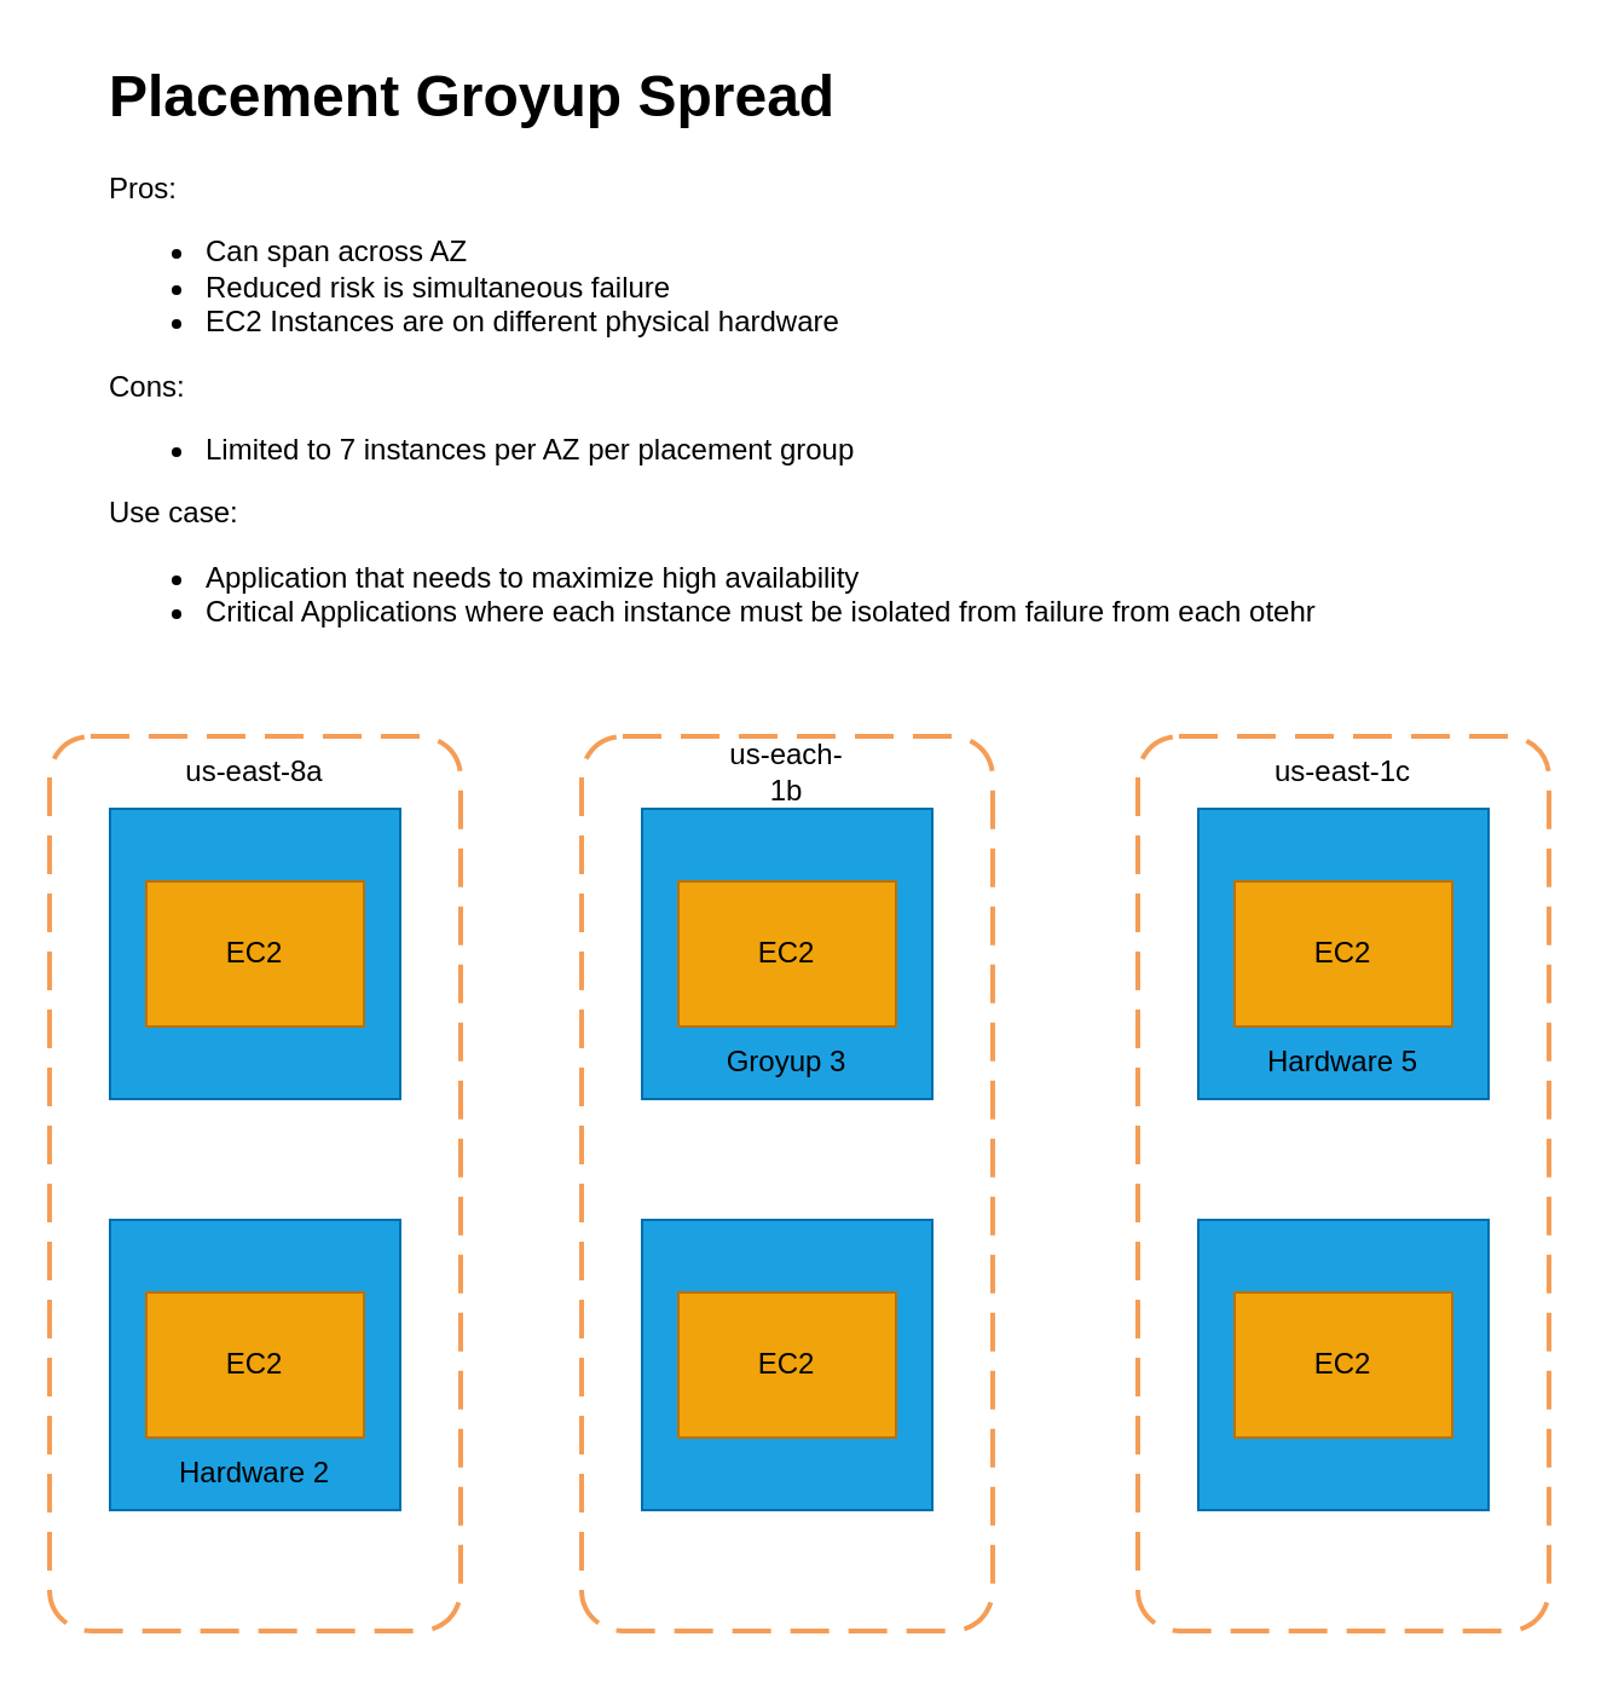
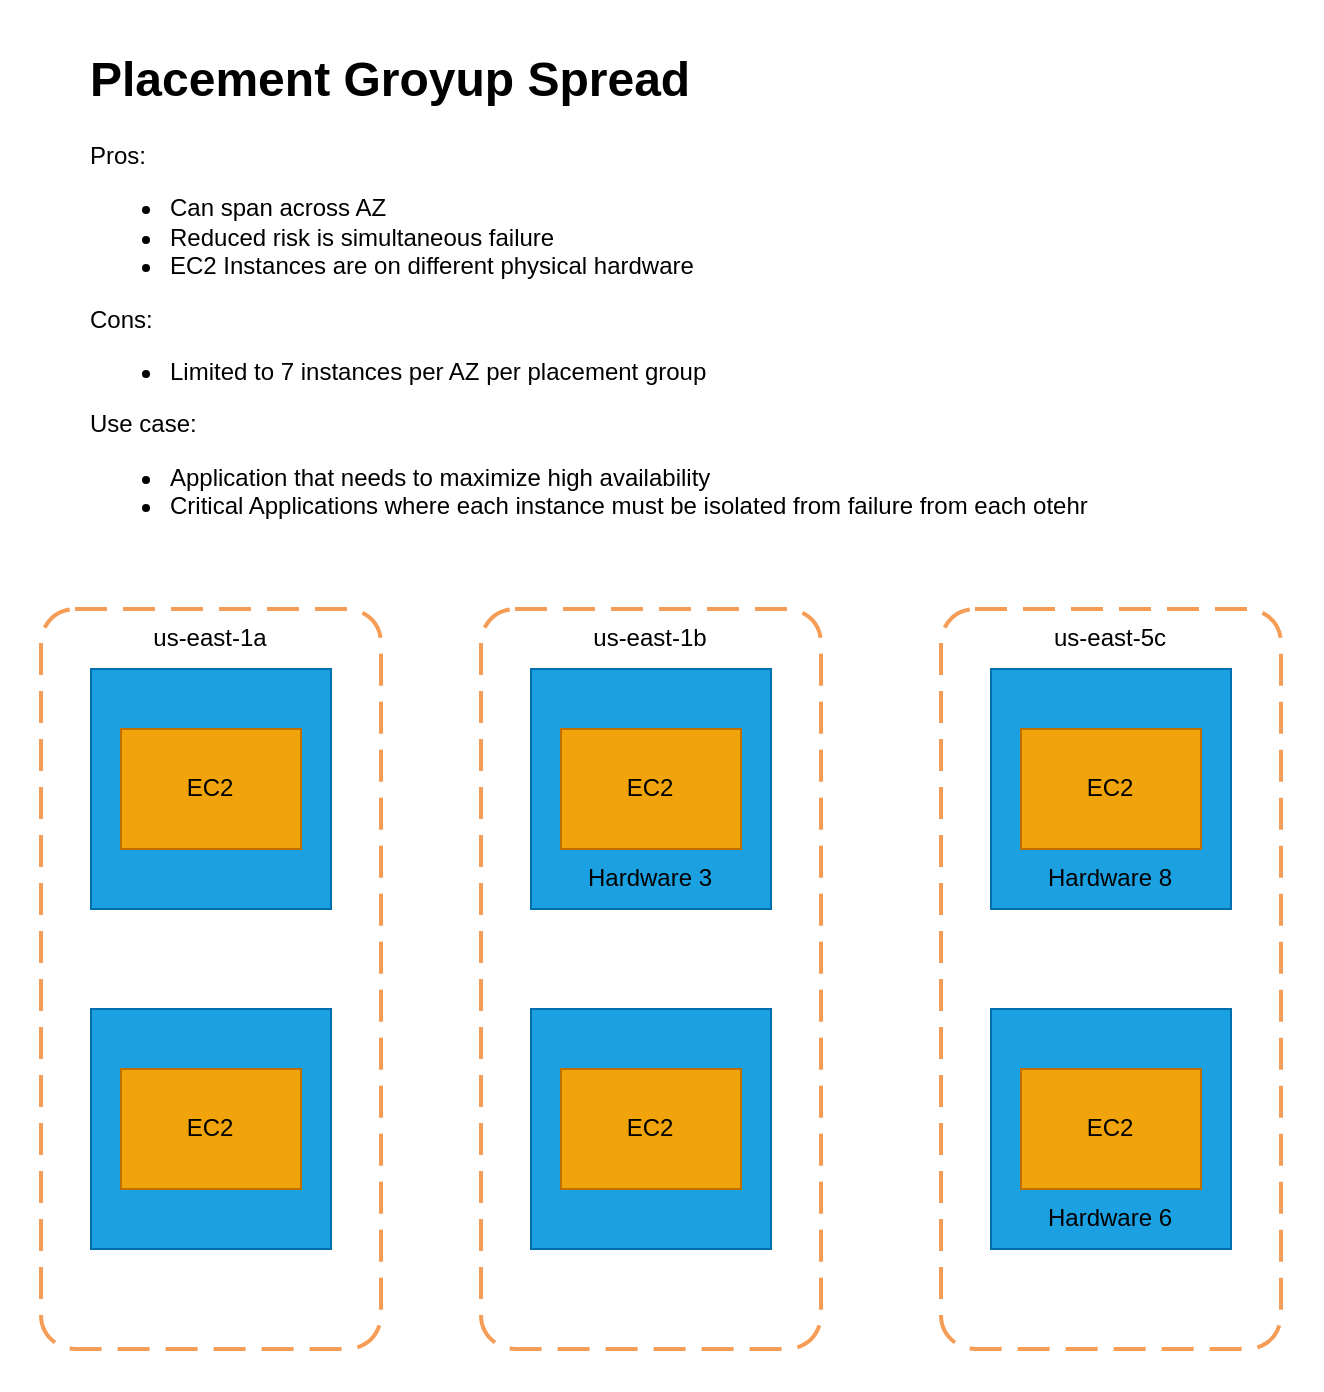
- <mxCell id="4" value="us-east-8a" style="text;html=1;strokeColor=none;fillColor=none;align=center;verticalAlign=middle;whiteSpace=wrap;rounded=0;" vertex="1" parent="1"><mxGeometry x="75" y="304" width="60" height="30" as="geometry" /></mxCell>
+ <mxCell id="4" value="us-east-1a" style="text;html=1;strokeColor=none;fillColor=none;align=center;verticalAlign=middle;whiteSpace=wrap;rounded=0;" vertex="1" parent="1"><mxGeometry x="75" y="304" width="60" height="30" as="geometry" /></mxCell>
- <mxCell id="6" value="us-each-1b" style="text;html=1;strokeColor=none;fillColor=none;align=center;verticalAlign=middle;whiteSpace=wrap;rounded=0;" vertex="1" parent="1"><mxGeometry x="295" y="304" width="60" height="30" as="geometry" /></mxCell>
+ <mxCell id="6" value="us-east-1b" style="text;html=1;strokeColor=none;fillColor=none;align=center;verticalAlign=middle;whiteSpace=wrap;rounded=0;" vertex="1" parent="1"><mxGeometry x="295" y="304" width="60" height="30" as="geometry" /></mxCell>
- <mxCell id="8" value="us-east-1c" style="text;html=1;strokeColor=none;fillColor=none;align=center;verticalAlign=middle;whiteSpace=wrap;rounded=0;" vertex="1" parent="1"><mxGeometry x="525" y="304" width="60" height="30" as="geometry" /></mxCell>
+ <mxCell id="8" value="us-east-5c" style="text;html=1;strokeColor=none;fillColor=none;align=center;verticalAlign=middle;whiteSpace=wrap;rounded=0;" vertex="1" parent="1"><mxGeometry x="525" y="304" width="60" height="30" as="geometry" /></mxCell>
- <mxCell id="22" value="Groyup 3" style="text;html=1;strokeColor=none;fillColor=none;align=center;verticalAlign=middle;whiteSpace=wrap;rounded=0;" vertex="1" parent="1"><mxGeometry x="290" y="424" width="70" height="30" as="geometry" /></mxCell>
+ <mxCell id="22" value="Hardware 3" style="text;html=1;strokeColor=none;fillColor=none;align=center;verticalAlign=middle;whiteSpace=wrap;rounded=0;" vertex="1" parent="1"><mxGeometry x="290" y="424" width="70" height="30" as="geometry" /></mxCell>
- <mxCell id="23" value="Hardware 5" style="text;html=1;strokeColor=none;fillColor=none;align=center;verticalAlign=middle;whiteSpace=wrap;rounded=0;" vertex="1" parent="1"><mxGeometry x="520" y="424" width="70" height="30" as="geometry" /></mxCell>
+ <mxCell id="23" value="Hardware 8" style="text;html=1;strokeColor=none;fillColor=none;align=center;verticalAlign=middle;whiteSpace=wrap;rounded=0;" vertex="1" parent="1"><mxGeometry x="520" y="424" width="70" height="30" as="geometry" /></mxCell>
- <mxCell id="21" value="Hardware 2" style="text;html=1;strokeColor=none;fillColor=none;align=center;verticalAlign=middle;whiteSpace=wrap;rounded=0;" vertex="1" parent="1"><mxGeometry x="70" y="594" width="70" height="30" as="geometry" /></mxCell>
+ <mxCell id="24" value="Hardware 6" style="text;html=1;strokeColor=none;fillColor=none;align=center;verticalAlign=middle;whiteSpace=wrap;rounded=0;" vertex="1" parent="1"><mxGeometry x="520" y="594" width="70" height="30" as="geometry" /></mxCell>
